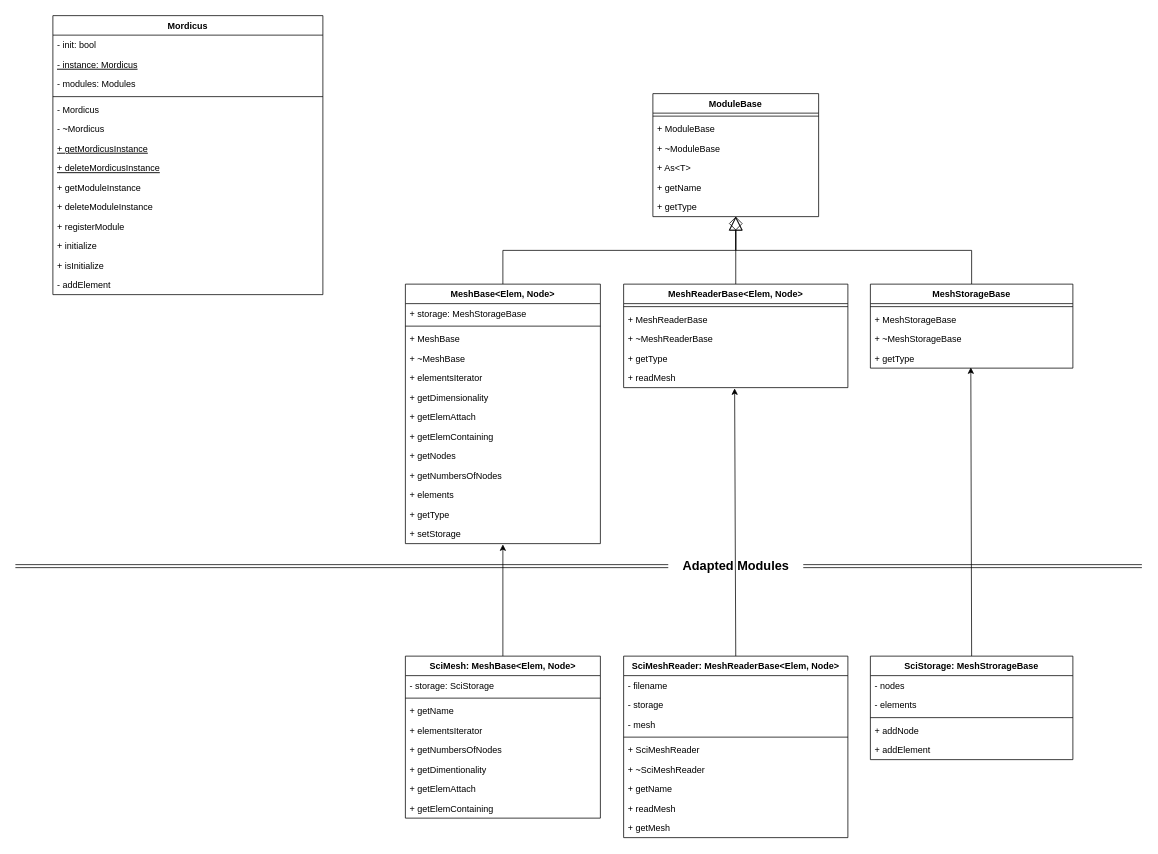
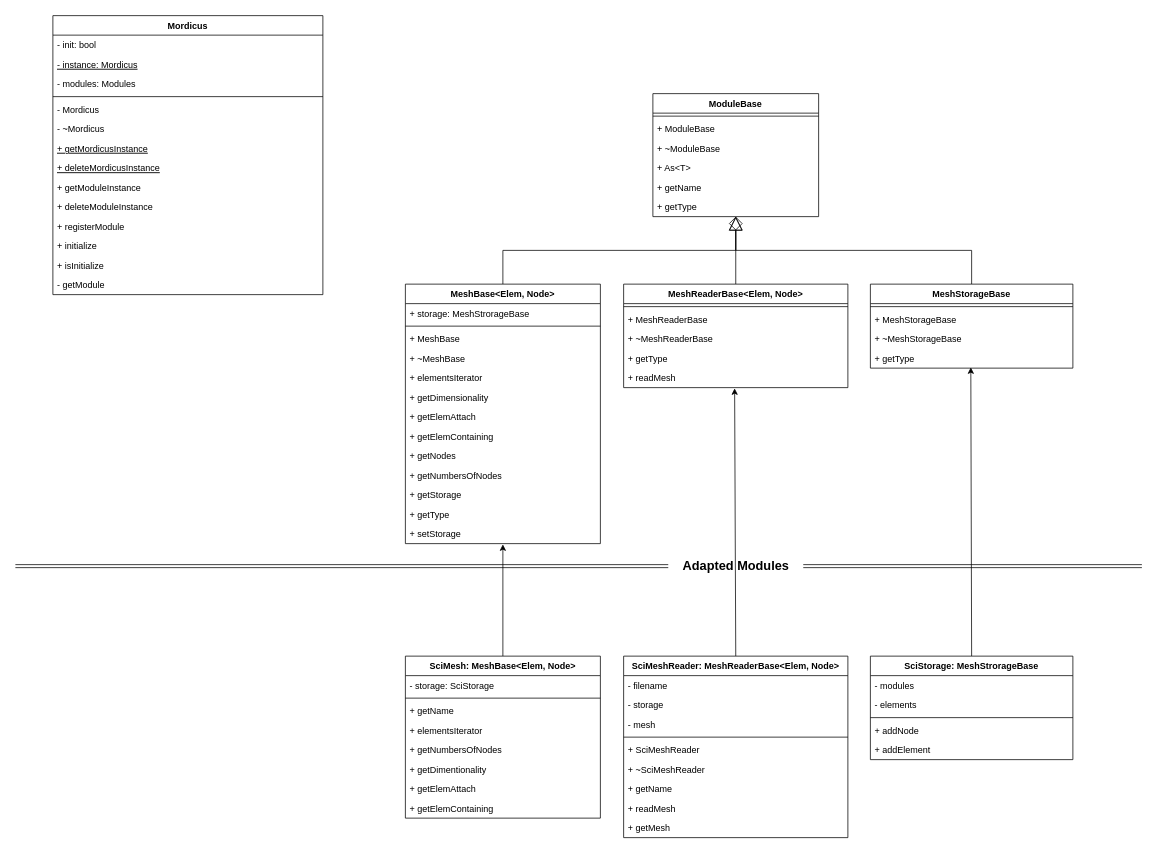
- <mxCell id="26" value="- addElement" style="text;align=left;verticalAlign=top;spacingLeft=4;spacingRight=4;overflow=hidden;rotatable=0;points=[[0,0.5],[1,0.5]];portConstraint=eastwest;" parent="12" vertex="1"><mxGeometry y="346" width="360" height="26" as="geometry" /></mxCell>
+ <mxCell id="26" value="- getModule" style="text;align=left;verticalAlign=top;spacingLeft=4;spacingRight=4;overflow=hidden;rotatable=0;points=[[0,0.5],[1,0.5]];portConstraint=eastwest;" parent="12" vertex="1"><mxGeometry y="346" width="360" height="26" as="geometry" /></mxCell>
- <mxCell id="34" value="+ storage: MeshStorageBase" style="text;strokeColor=none;fillColor=none;align=left;verticalAlign=top;spacingLeft=4;spacingRight=4;overflow=hidden;rotatable=0;points=[[0,0.5],[1,0.5]];portConstraint=eastwest;" parent="33" vertex="1"><mxGeometry y="26" width="260" height="26" as="geometry" /></mxCell>
+ <mxCell id="34" value="+ storage: MeshStrorageBase" style="text;strokeColor=none;fillColor=none;align=left;verticalAlign=top;spacingLeft=4;spacingRight=4;overflow=hidden;rotatable=0;points=[[0,0.5],[1,0.5]];portConstraint=eastwest;" parent="33" vertex="1"><mxGeometry y="26" width="260" height="26" as="geometry" /></mxCell>
- <mxCell id="44" value="+ elements" style="text;strokeColor=none;fillColor=none;align=left;verticalAlign=top;spacingLeft=4;spacingRight=4;overflow=hidden;rotatable=0;points=[[0,0.5],[1,0.5]];portConstraint=eastwest;" parent="33" vertex="1"><mxGeometry y="268" width="260" height="26" as="geometry" /></mxCell>
+ <mxCell id="44" value="+ getStorage" style="text;strokeColor=none;fillColor=none;align=left;verticalAlign=top;spacingLeft=4;spacingRight=4;overflow=hidden;rotatable=0;points=[[0,0.5],[1,0.5]];portConstraint=eastwest;" parent="33" vertex="1"><mxGeometry y="268" width="260" height="26" as="geometry" /></mxCell>
- <mxCell id="76" value="- nodes" style="text;strokeColor=none;fillColor=none;align=left;verticalAlign=top;spacingLeft=4;spacingRight=4;overflow=hidden;rotatable=0;points=[[0,0.5],[1,0.5]];portConstraint=eastwest;" vertex="1" parent="75"><mxGeometry y="26" width="270" height="26" as="geometry" /></mxCell>
+ <mxCell id="76" value="- modules" style="text;strokeColor=none;fillColor=none;align=left;verticalAlign=top;spacingLeft=4;spacingRight=4;overflow=hidden;rotatable=0;points=[[0,0.5],[1,0.5]];portConstraint=eastwest;" vertex="1" parent="75"><mxGeometry y="26" width="270" height="26" as="geometry" /></mxCell>
